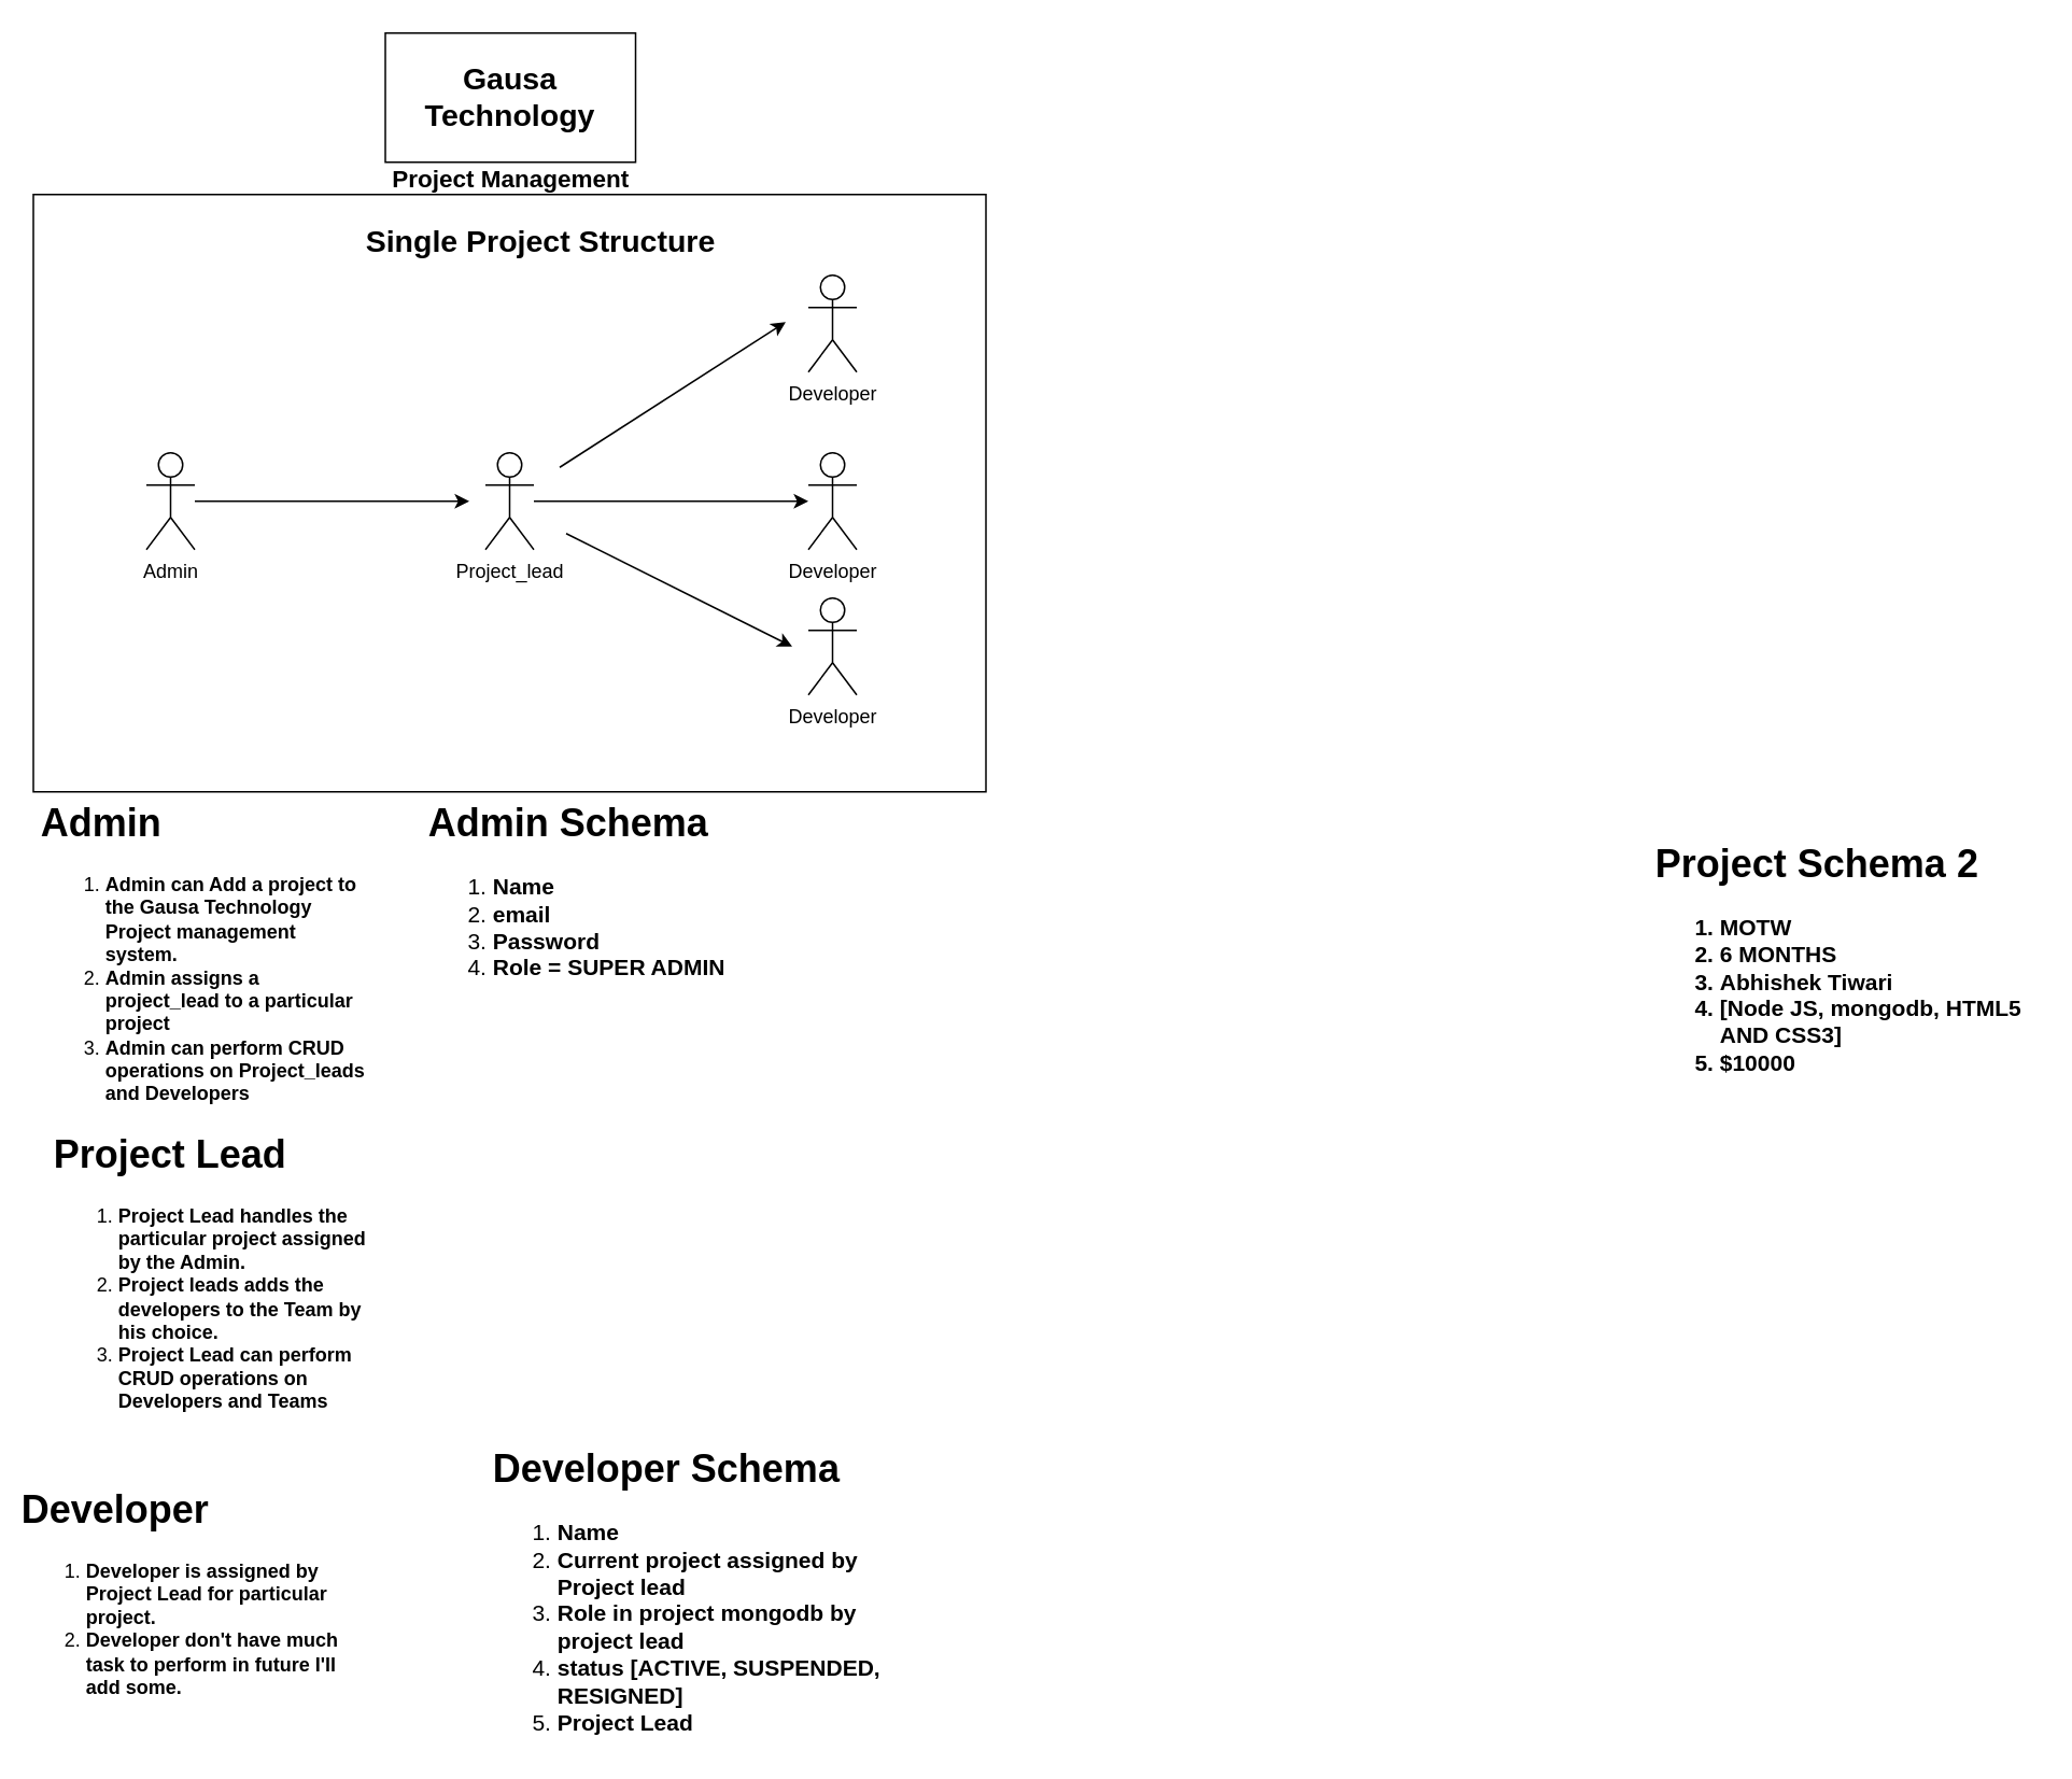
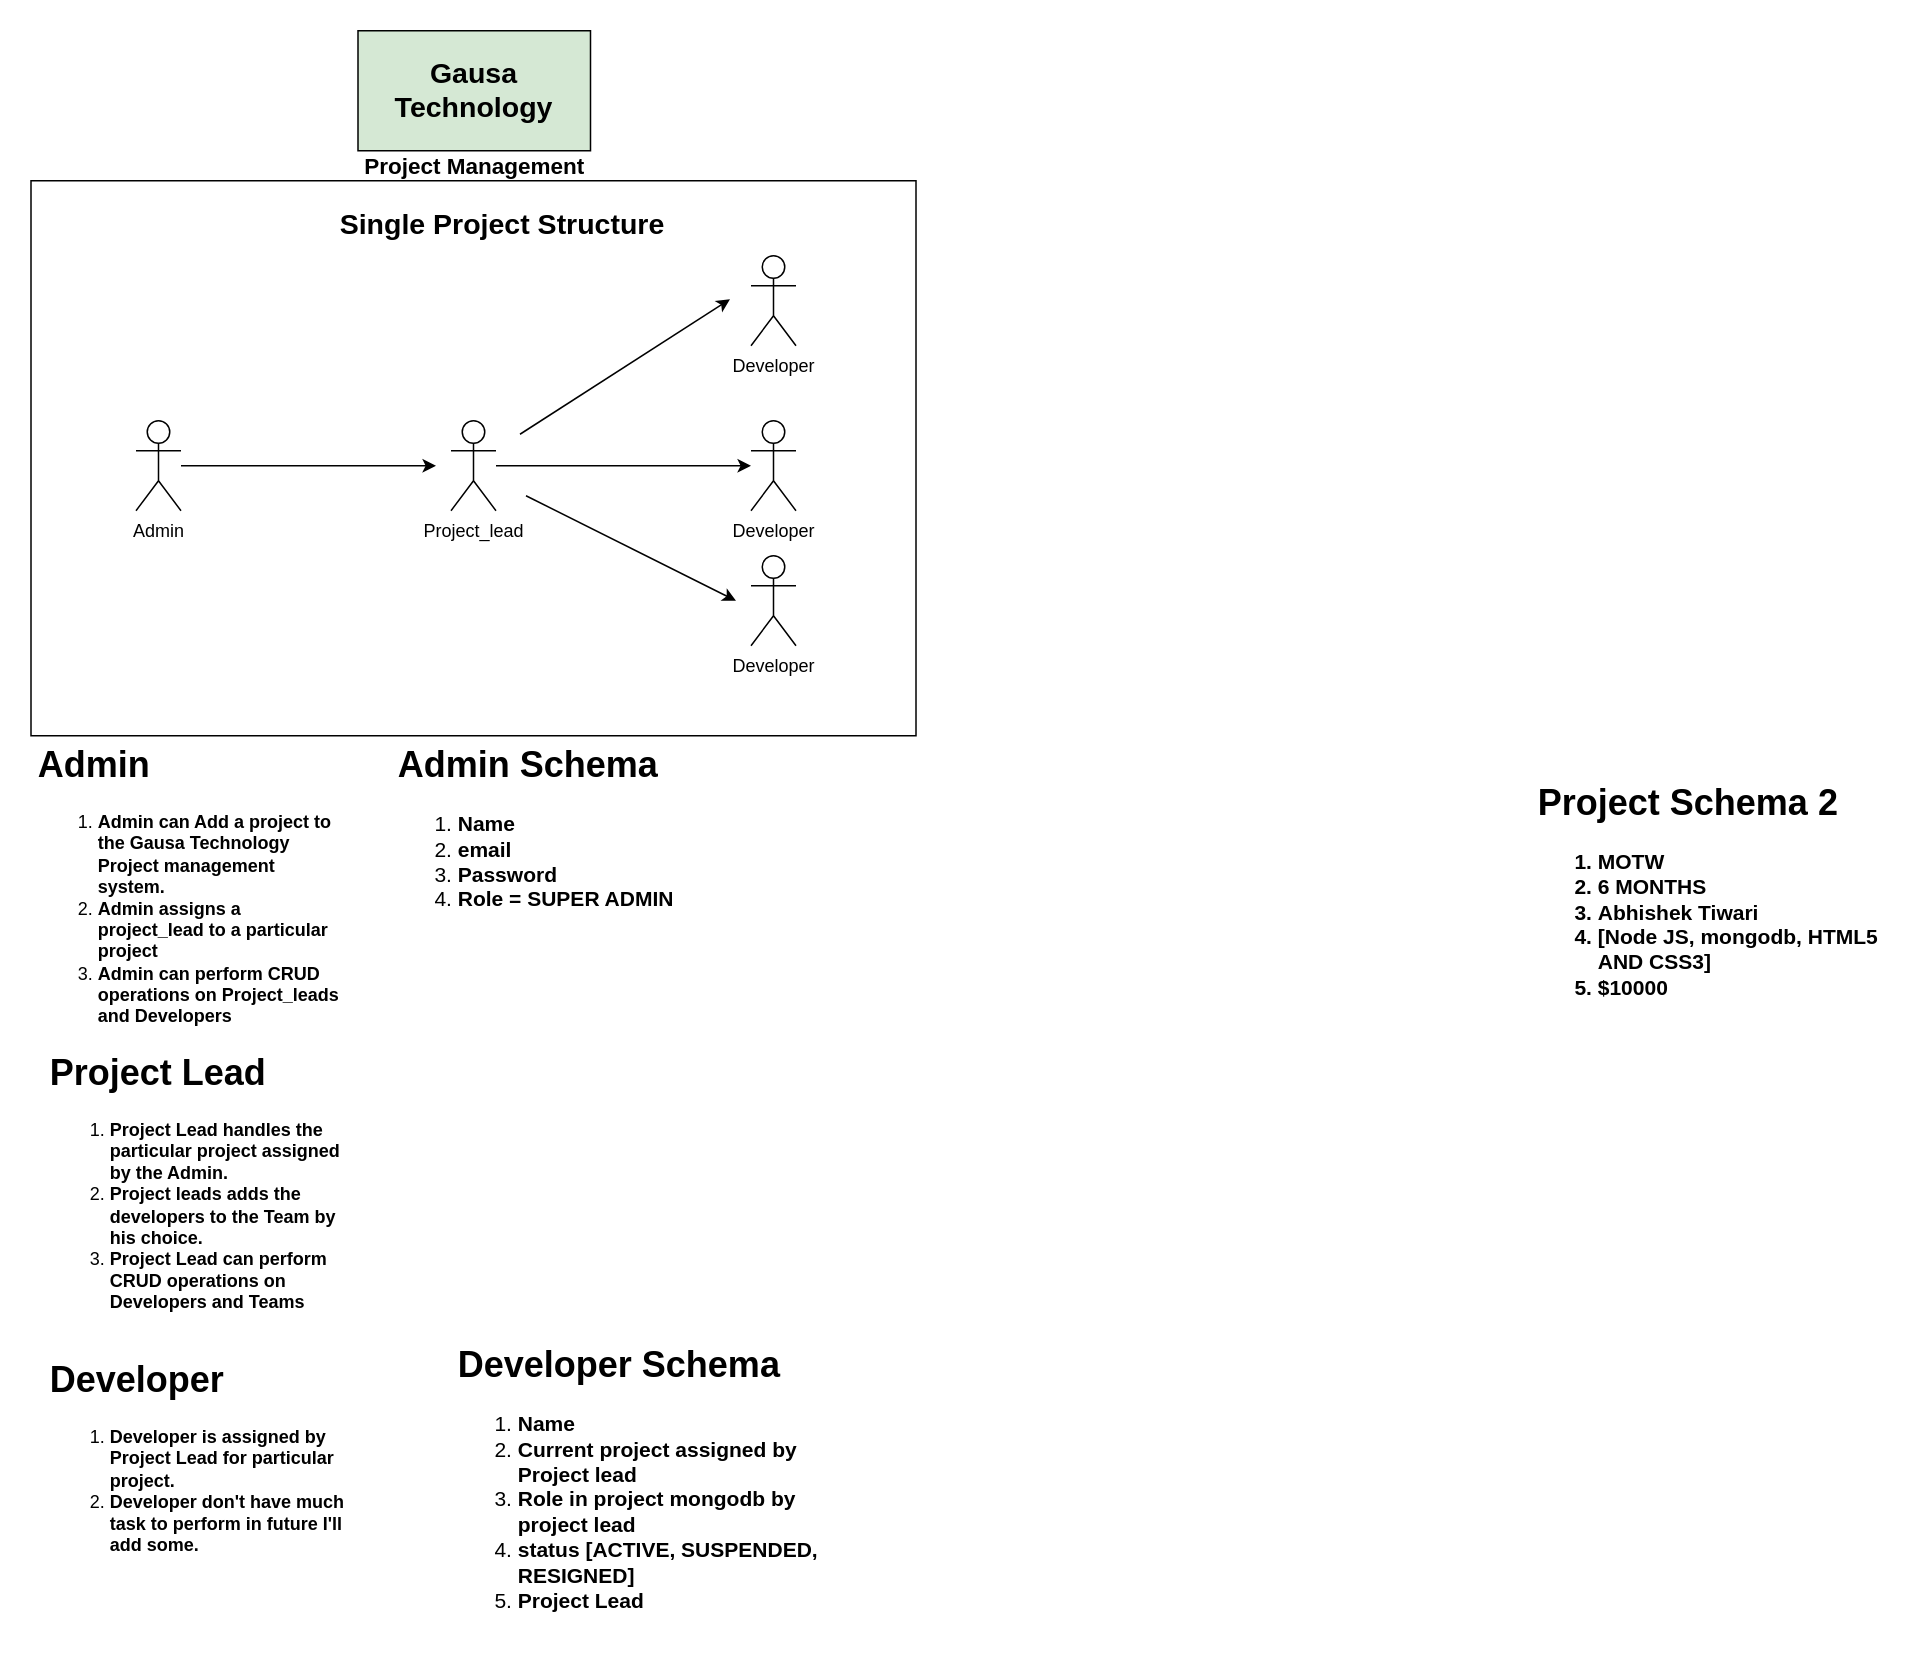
- <mxCell id="2" value="&lt;font style=&quot;font-size: 19px&quot;&gt;&lt;b&gt;Gausa Technology&lt;/b&gt;&lt;/font&gt;" style="rounded=0;whiteSpace=wrap;html=1;" parent="1" vertex="1"><mxGeometry x="238" y="20" width="155" height="80" as="geometry" /></mxCell>
+ <mxCell id="2" value="&lt;font style=&quot;font-size: 19px&quot;&gt;&lt;b&gt;Gausa Technology&lt;/b&gt;&lt;/font&gt;" style="rounded=0;whiteSpace=wrap;html=1;fillColor=#d5e8d4;" parent="1" vertex="1"><mxGeometry x="238" y="20" width="155" height="80" as="geometry" /></mxCell>
- <mxCell id="18" value="&lt;h1&gt;Developer&lt;/h1&gt;&lt;div&gt;&lt;ol&gt;&lt;li&gt;&lt;b&gt;Developer is assigned by Project Lead for particular project.&lt;/b&gt;&lt;/li&gt;&lt;li&gt;&lt;b&gt;Developer don't have much task to perform in future I'll add some.&lt;/b&gt;&lt;/li&gt;&lt;/ol&gt;&lt;/div&gt;" style="text;html=1;strokeColor=none;fillColor=none;spacing=5;spacingTop=-20;whiteSpace=wrap;overflow=hidden;rounded=0;" parent="1" vertex="1"><mxGeometry x="8" y="915" width="210" height="170" as="geometry" /></mxCell>
+ <mxCell id="18" value="&lt;h1&gt;Developer&lt;/h1&gt;&lt;div&gt;&lt;ol&gt;&lt;li&gt;&lt;b&gt;Developer is assigned by Project Lead for particular project.&lt;/b&gt;&lt;/li&gt;&lt;li&gt;&lt;b&gt;Developer don't have much task to perform in future I'll add some.&lt;/b&gt;&lt;/li&gt;&lt;/ol&gt;&lt;/div&gt;" style="text;html=1;strokeColor=none;fillColor=none;spacing=5;spacingTop=-20;whiteSpace=wrap;overflow=hidden;rounded=0;" parent="1" vertex="1"><mxGeometry x="28" y="900" width="210" height="170" as="geometry" /></mxCell>
